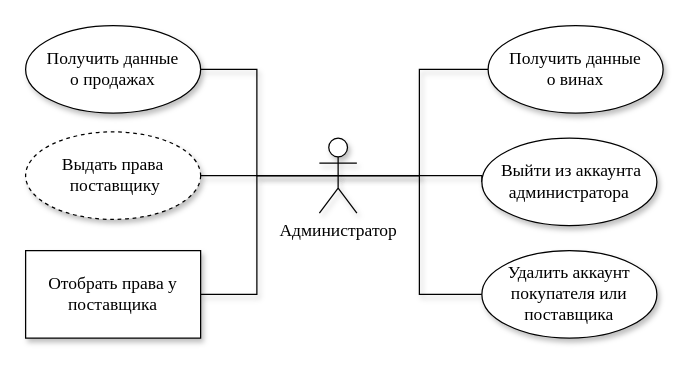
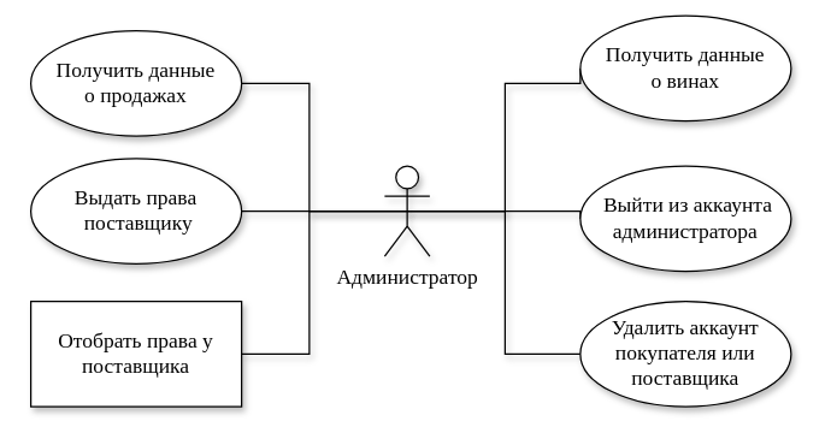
- <mxCell id="13" value="Получить данные&lt;br&gt;о винах" style="ellipse;whiteSpace=wrap;html=1;fontFamily=Times New Roman;fontSize=14;shadow=1;" vertex="1" parent="1"><mxGeometry x="390" y="20" width="140" height="70" as="geometry" /></mxCell>
+ <mxCell id="13" value="Получить данные&lt;br&gt;о винах" style="ellipse;whiteSpace=wrap;html=1;fontFamily=Times New Roman;fontSize=14;shadow=1;" vertex="1" parent="1"><mxGeometry x="385" y="10" width="140" height="70" as="geometry" /></mxCell>
- <mxCell id="10" value="Выдать права&lt;br&gt;&amp;nbsp;поставщику" style="ellipse;whiteSpace=wrap;html=1;fontFamily=Times New Roman;fontSize=14;shadow=1;dashed=1;" parent="1" vertex="1"><mxGeometry x="20" y="105" width="140" height="70" as="geometry" /></mxCell>
+ <mxCell id="10" value="Выдать права&lt;br&gt;&amp;nbsp;поставщику" style="ellipse;whiteSpace=wrap;html=1;fontFamily=Times New Roman;fontSize=14;shadow=1;" parent="1" vertex="1"><mxGeometry x="20" y="105" width="140" height="70" as="geometry" /></mxCell>
